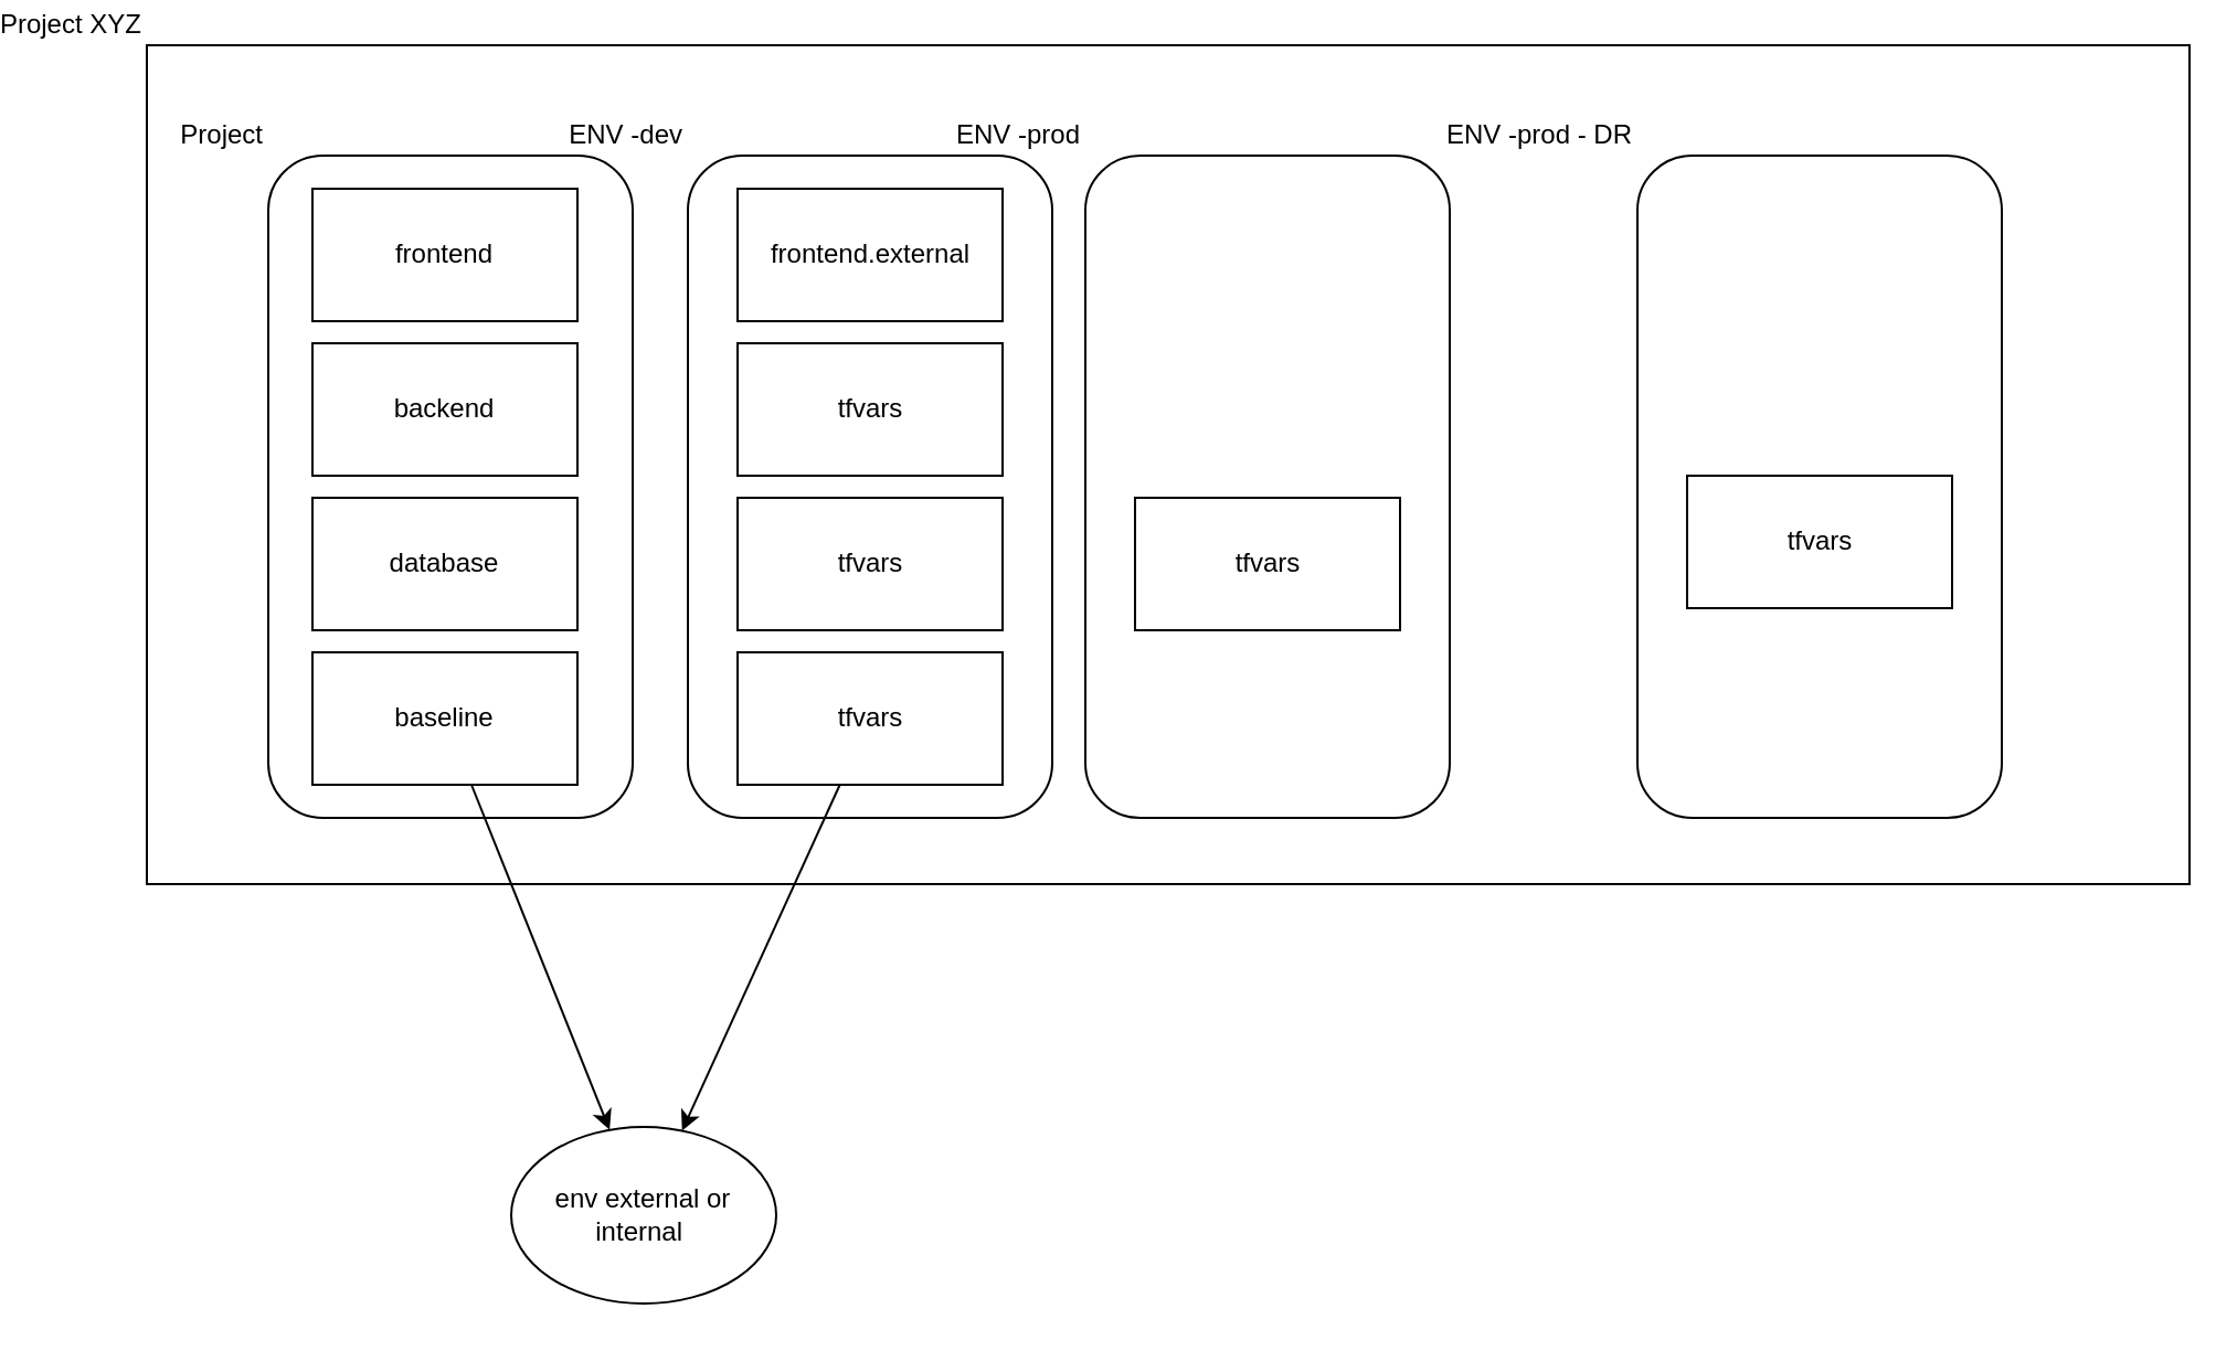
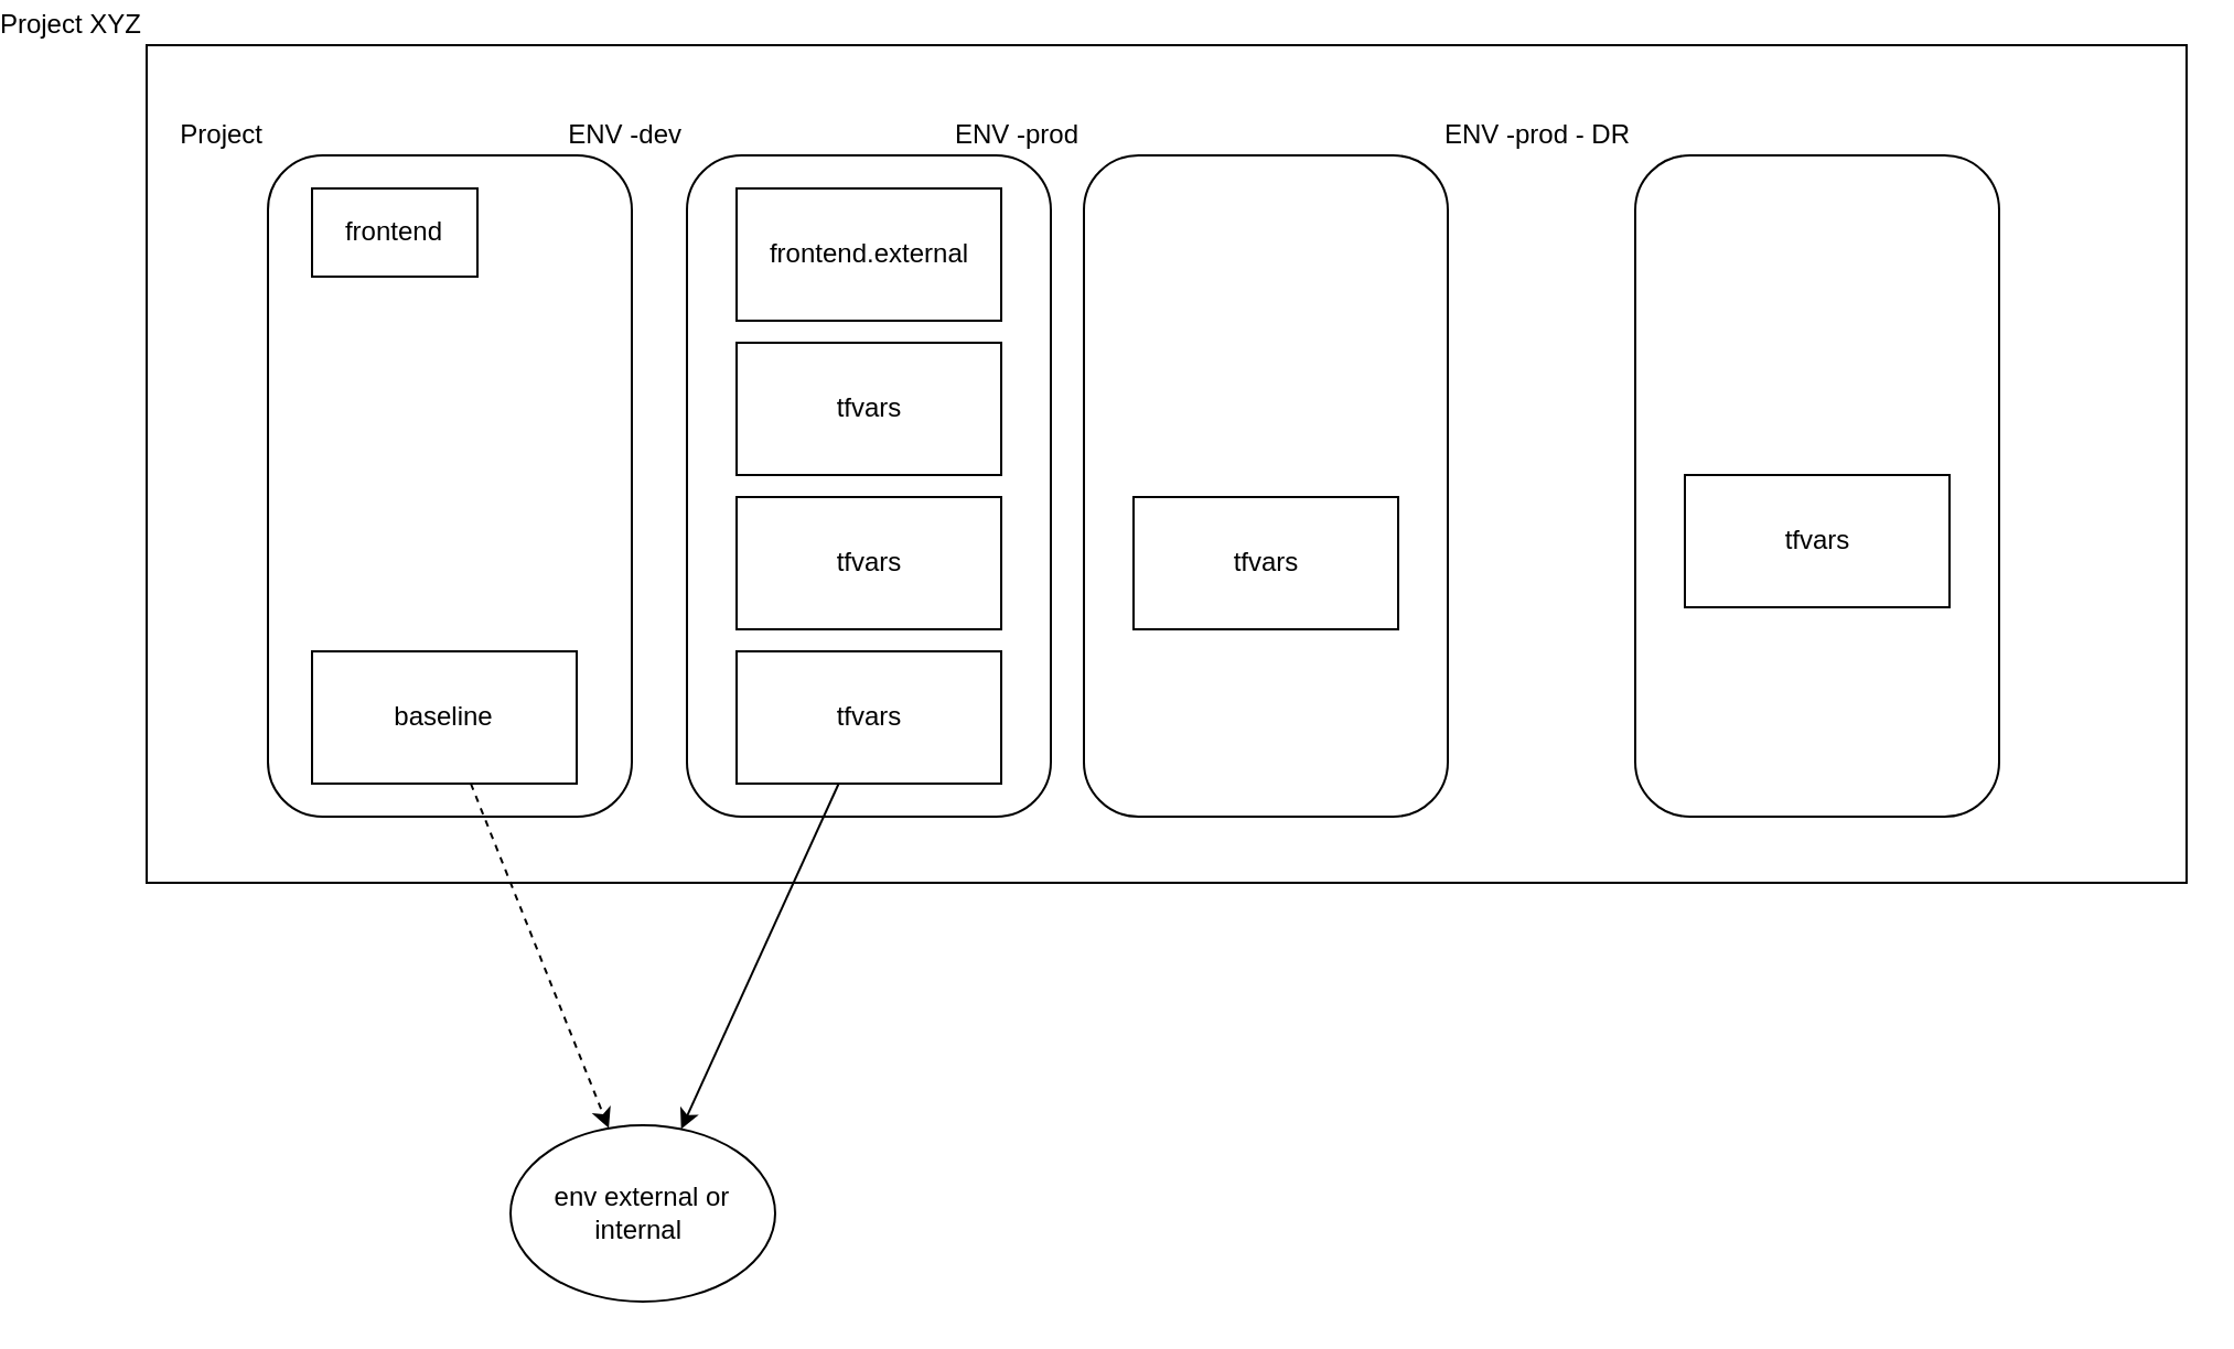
- <mxCell id="5" value="frontend" style="rounded=0;whiteSpace=wrap;html=1;" vertex="1" parent="1"><mxGeometry x="95" y="85" width="120" height="60" as="geometry" /></mxCell>
+ <mxCell id="5" value="frontend" style="rounded=0;whiteSpace=wrap;html=1;" vertex="1" parent="1"><mxGeometry x="95" y="85" width="75" height="40" as="geometry" /></mxCell>
- <mxCell id="4" value="backend" style="rounded=0;whiteSpace=wrap;html=1;" vertex="1" parent="1"><mxGeometry x="95" y="155" width="120" height="60" as="geometry" /></mxCell>
- <mxCell id="6" value="database" style="rounded=0;whiteSpace=wrap;html=1;" vertex="1" parent="1"><mxGeometry x="95" y="225" width="120" height="60" as="geometry" /></mxCell>
- <mxCell id="7" style="edgeStyle=none;html=1;" edge="1" parent="1" source="8" target="15"><mxGeometry relative="1" as="geometry" /></mxCell>
+ <mxCell id="7" style="edgeStyle=none;html=1;dashed=1;" edge="1" parent="1" source="8" target="15"><mxGeometry relative="1" as="geometry" /></mxCell>
